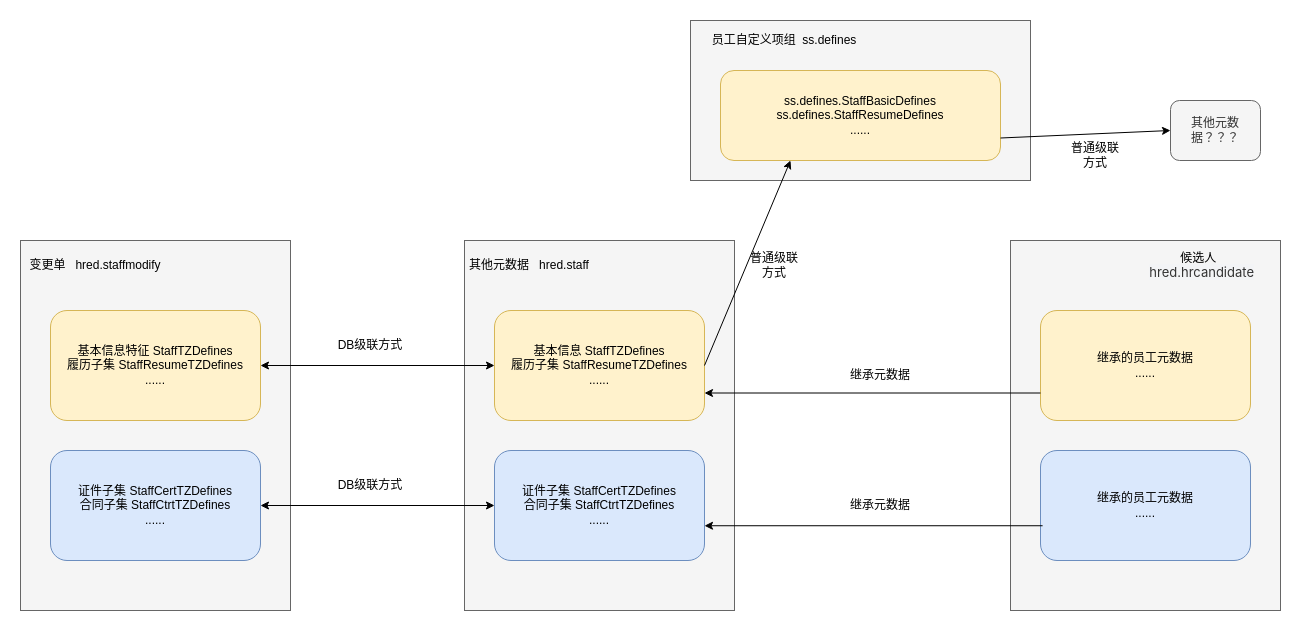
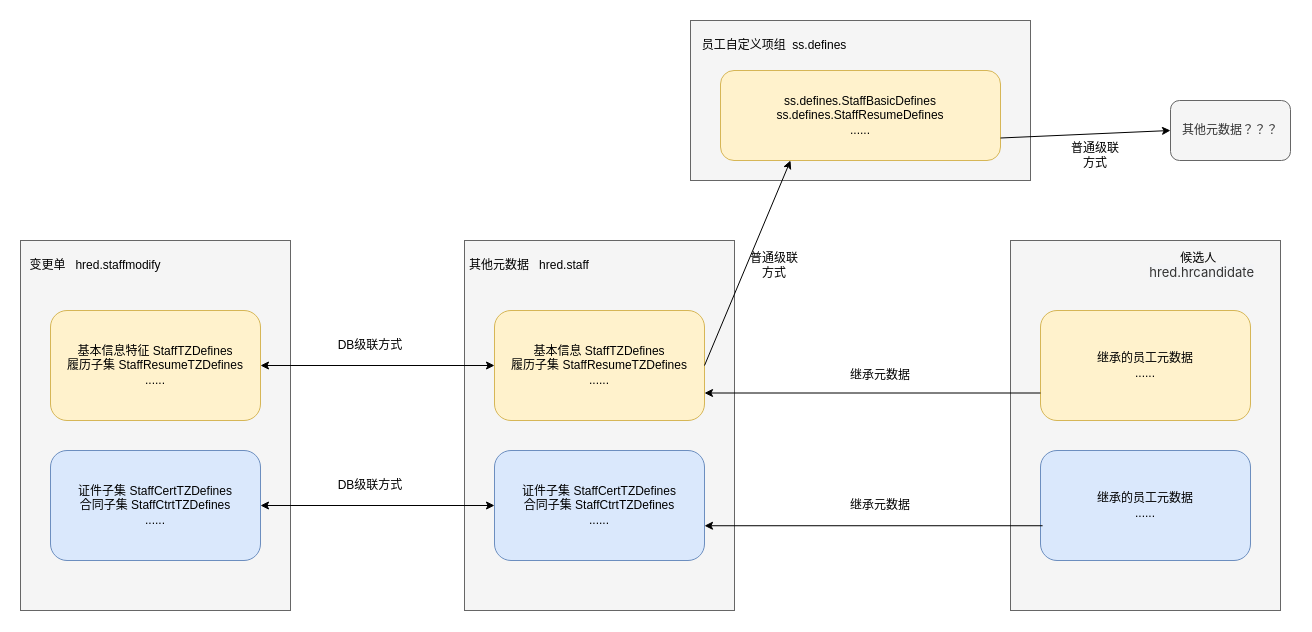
- <mxCell id="8" value="员工自定义项组&amp;nbsp;&amp;nbsp;ss.defines" style="text;html=1;align=center;verticalAlign=middle;whiteSpace=wrap;rounded=0;" vertex="1" parent="1"><mxGeometry x="709" y="25" width="150" height="30" as="geometry" /></mxCell>
+ <mxCell id="8" value="员工自定义项组&amp;nbsp;&amp;nbsp;ss.defines" style="text;html=1;align=center;verticalAlign=middle;whiteSpace=wrap;rounded=0;" vertex="1" parent="1"><mxGeometry x="699" y="30" width="150" height="30" as="geometry" /></mxCell>
- <mxCell id="24" value="其他元数据？？？" style="rounded=1;whiteSpace=wrap;html=1;fillColor=#f5f5f5;fontColor=#333333;strokeColor=#666666;" vertex="1" parent="1"><mxGeometry x="1170" y="100" width="90" height="60" as="geometry" /></mxCell>
+ <mxCell id="24" value="其他元数据？？？" style="rounded=1;whiteSpace=wrap;html=1;fillColor=#f5f5f5;fontColor=#333333;strokeColor=#666666;" vertex="1" parent="1"><mxGeometry x="1170" y="100" width="120" height="60" as="geometry" /></mxCell>
